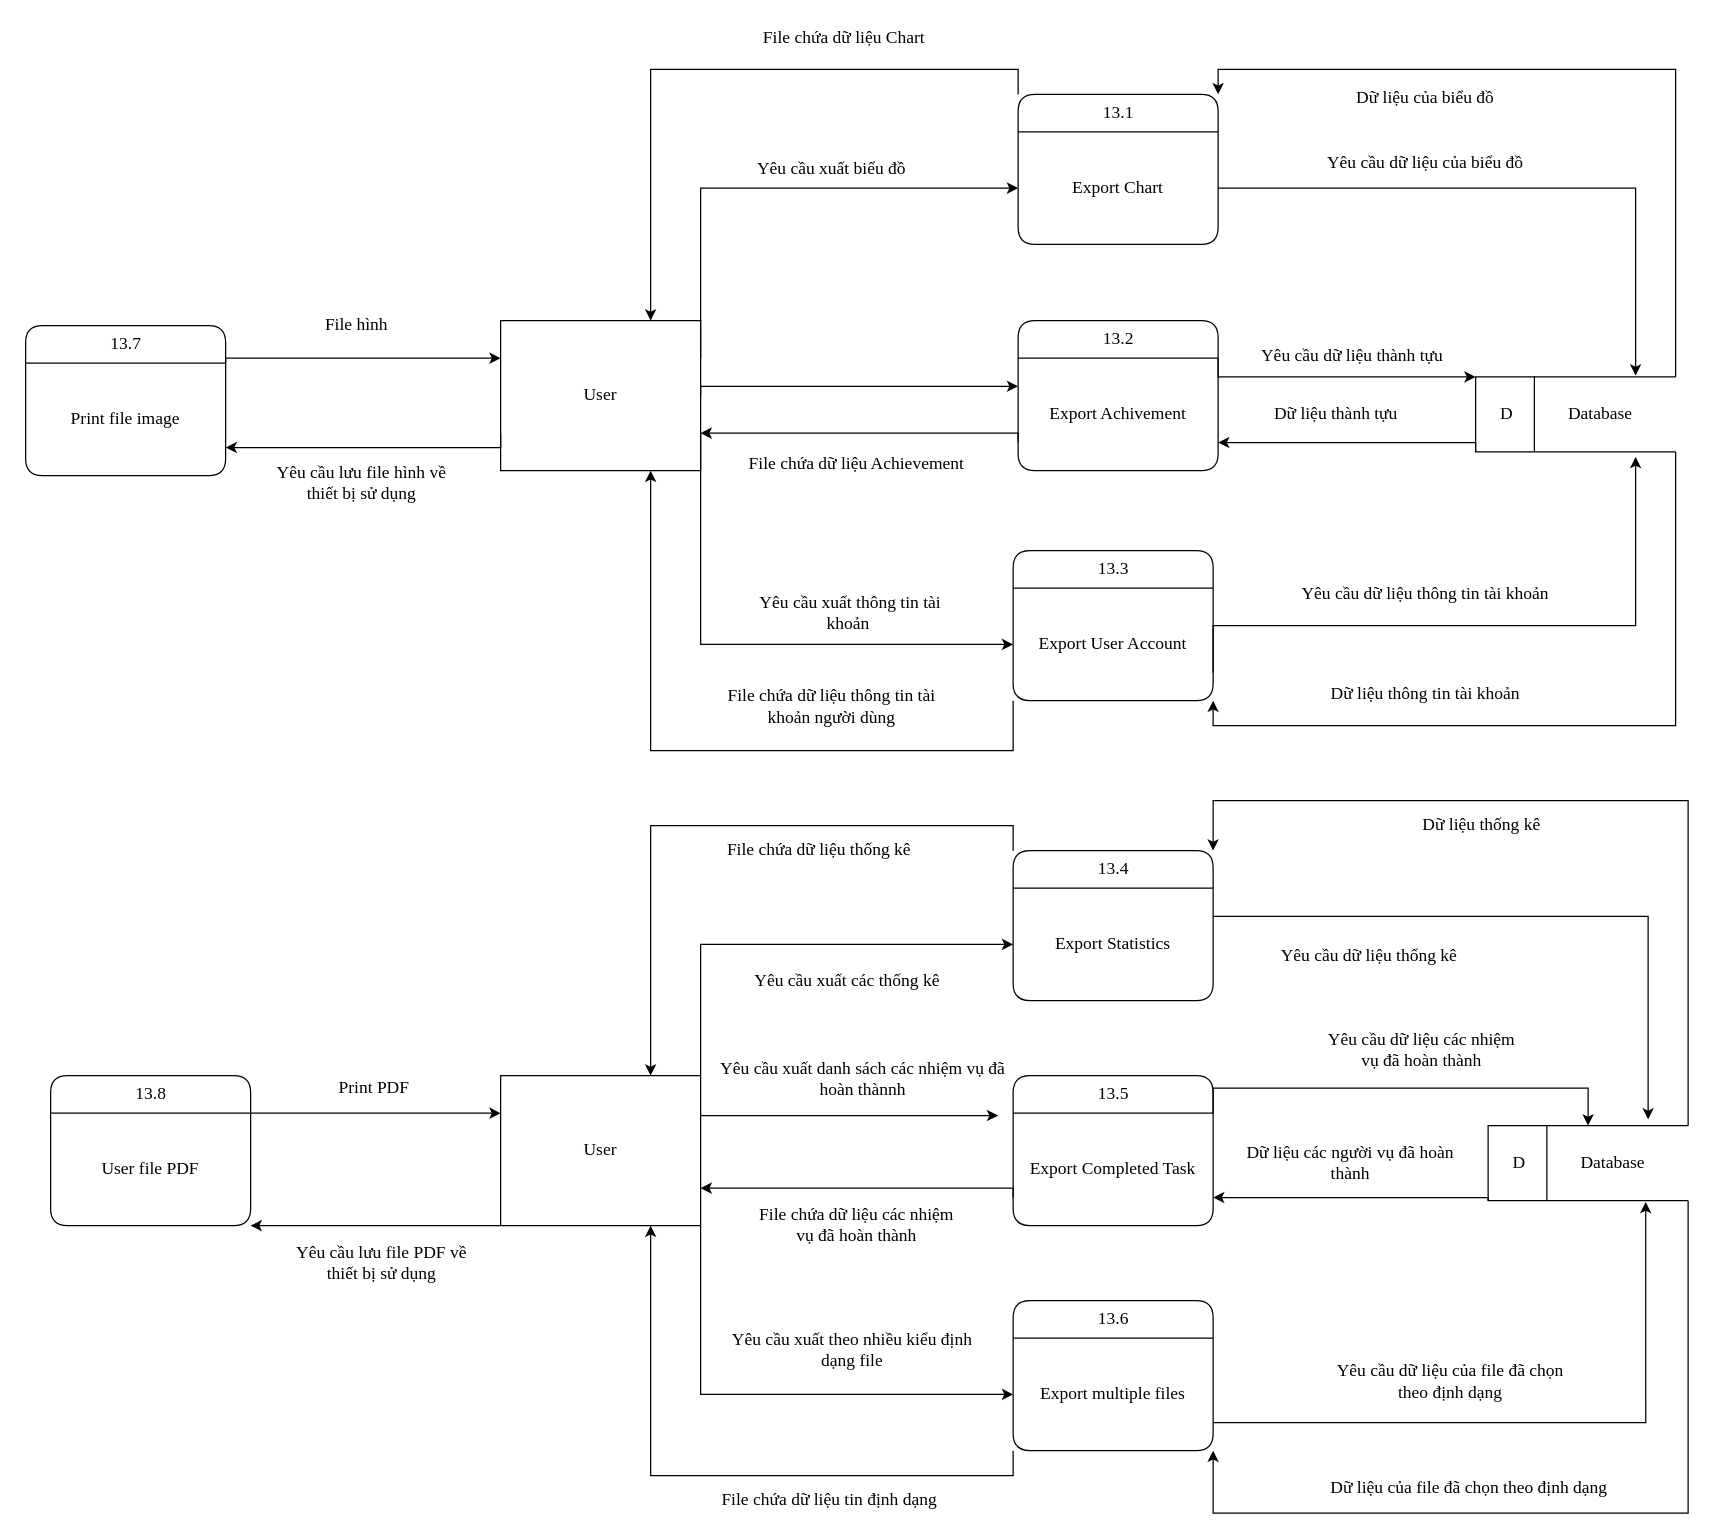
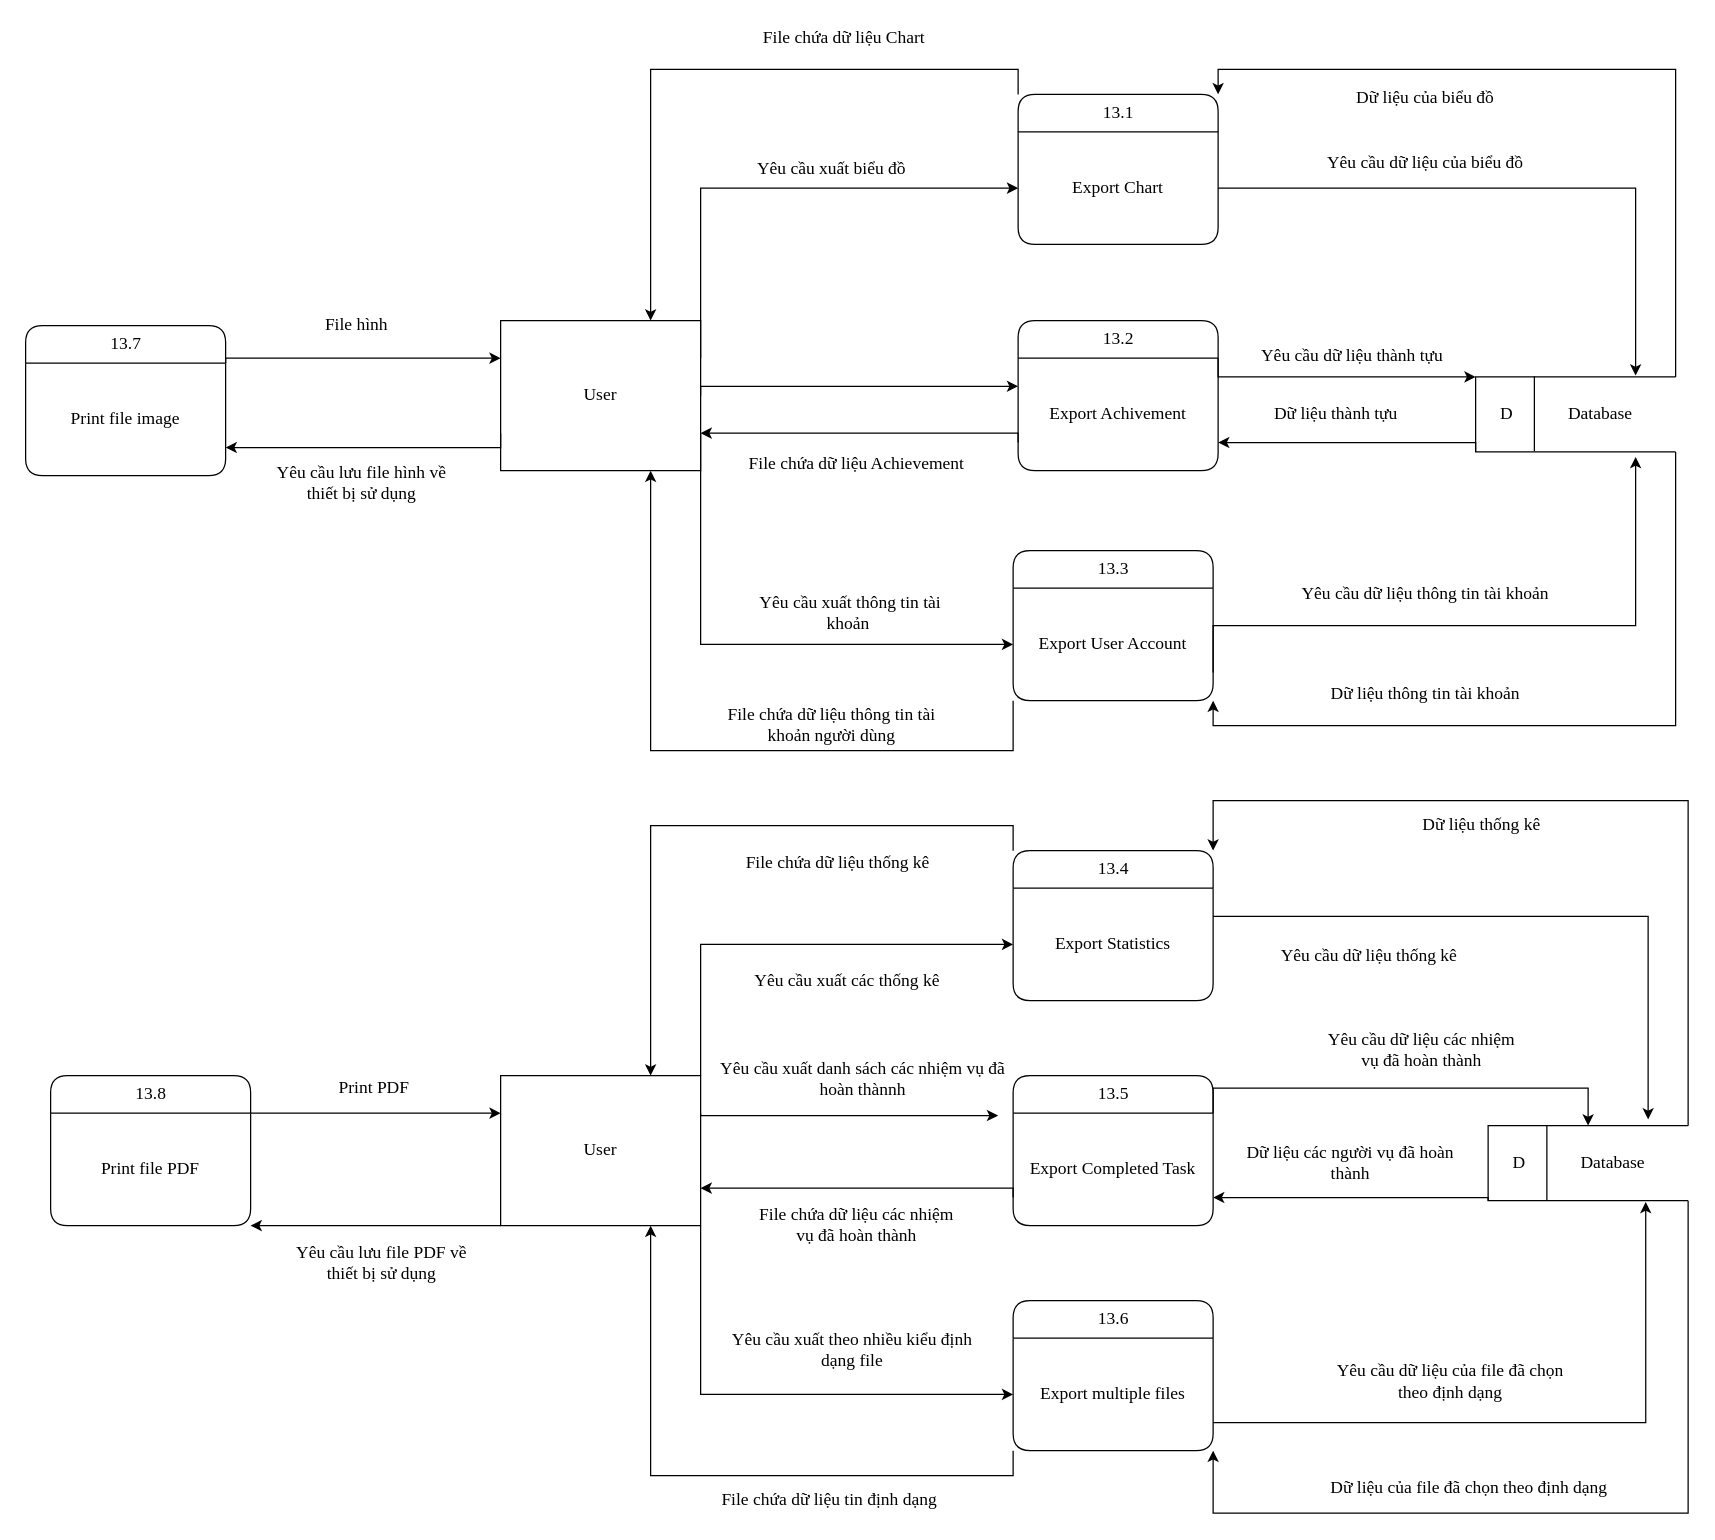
- <mxCell id="74" value="File chứa dữ liệu thông tin tài khoản người dùng" style="text;html=1;strokeColor=none;fillColor=none;align=center;verticalAlign=middle;whiteSpace=wrap;rounded=0;fontFamily=Verdana;fontSize=14;" vertex="1" parent="6"><mxGeometry x="165" y="485" width="200" height="20" as="geometry" /></mxCell>
+ <mxCell id="74" value="File chứa dữ liệu thông tin tài khoản người dùng" style="text;html=1;strokeColor=none;fillColor=none;align=center;verticalAlign=middle;whiteSpace=wrap;rounded=0;fontFamily=Verdana;fontSize=14;" vertex="1" parent="6"><mxGeometry x="165" y="500" width="200" height="20" as="geometry" /></mxCell>
- <mxCell id="73" value="File chứa dữ liệu thống kê" style="text;html=1;strokeColor=none;fillColor=none;align=center;verticalAlign=middle;whiteSpace=wrap;rounded=0;fontFamily=Verdana;fontSize=14;" vertex="1" parent="6"><mxGeometry x="155" y="600" width="200" height="20" as="geometry" /></mxCell>
+ <mxCell id="73" value="File chứa dữ liệu thống kê" style="text;html=1;strokeColor=none;fillColor=none;align=center;verticalAlign=middle;whiteSpace=wrap;rounded=0;fontFamily=Verdana;fontSize=14;" vertex="1" parent="6"><mxGeometry x="170" y="610" width="200" height="20" as="geometry" /></mxCell>
- <mxCell id="5" value="User file PDF" style="text;whiteSpace=wrap;html=1;verticalAlign=middle;align=center;fontFamily=Verdana;fontSize=14;" vertex="1" parent="4"><mxGeometry y="30" width="160" height="90" as="geometry" /></mxCell>
+ <mxCell id="5" value="Print file PDF" style="text;whiteSpace=wrap;html=1;verticalAlign=middle;align=center;fontFamily=Verdana;fontSize=14;" vertex="1" parent="4"><mxGeometry y="30" width="160" height="90" as="geometry" /></mxCell>
